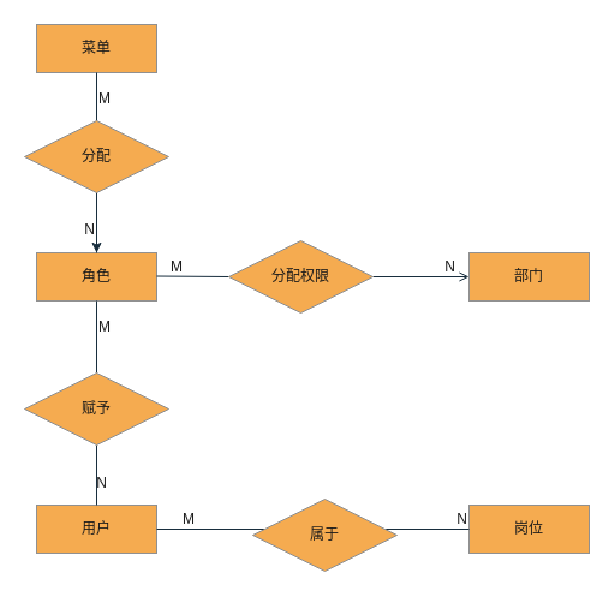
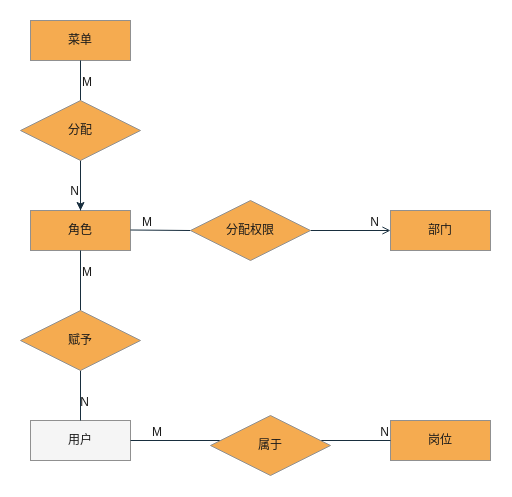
- <mxCell id="6" value="用户" style="whiteSpace=wrap;html=1;align=center;labelBackgroundColor=none;fillColor=#F5AB50;strokeColor=#909090;fontColor=#1A1A1A;" parent="1" vertex="1"><mxGeometry x="30" y="420" width="100" height="40" as="geometry" /></mxCell>
+ <mxCell id="6" value="用户" style="whiteSpace=wrap;html=1;align=center;labelBackgroundColor=none;fillColor=#f5f5f5;strokeColor=#909090;fontColor=#1A1A1A;" parent="1" vertex="1"><mxGeometry x="30" y="420" width="100" height="40" as="geometry" /></mxCell>
